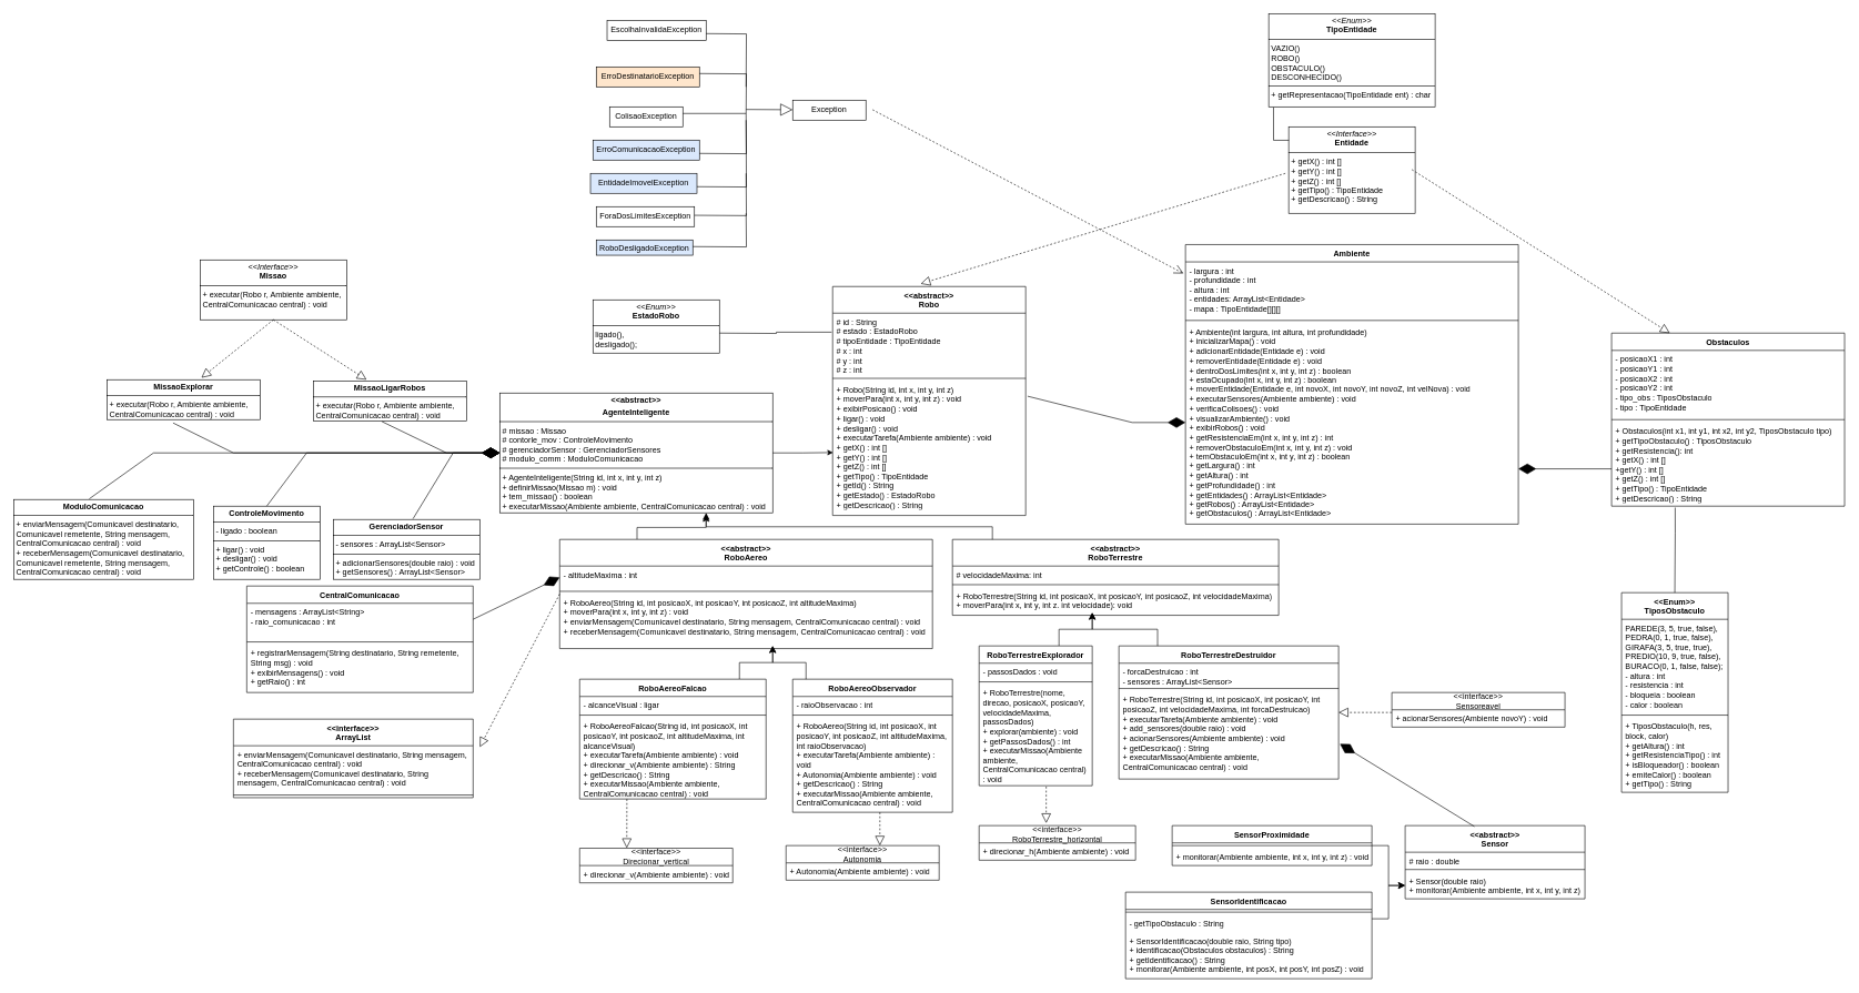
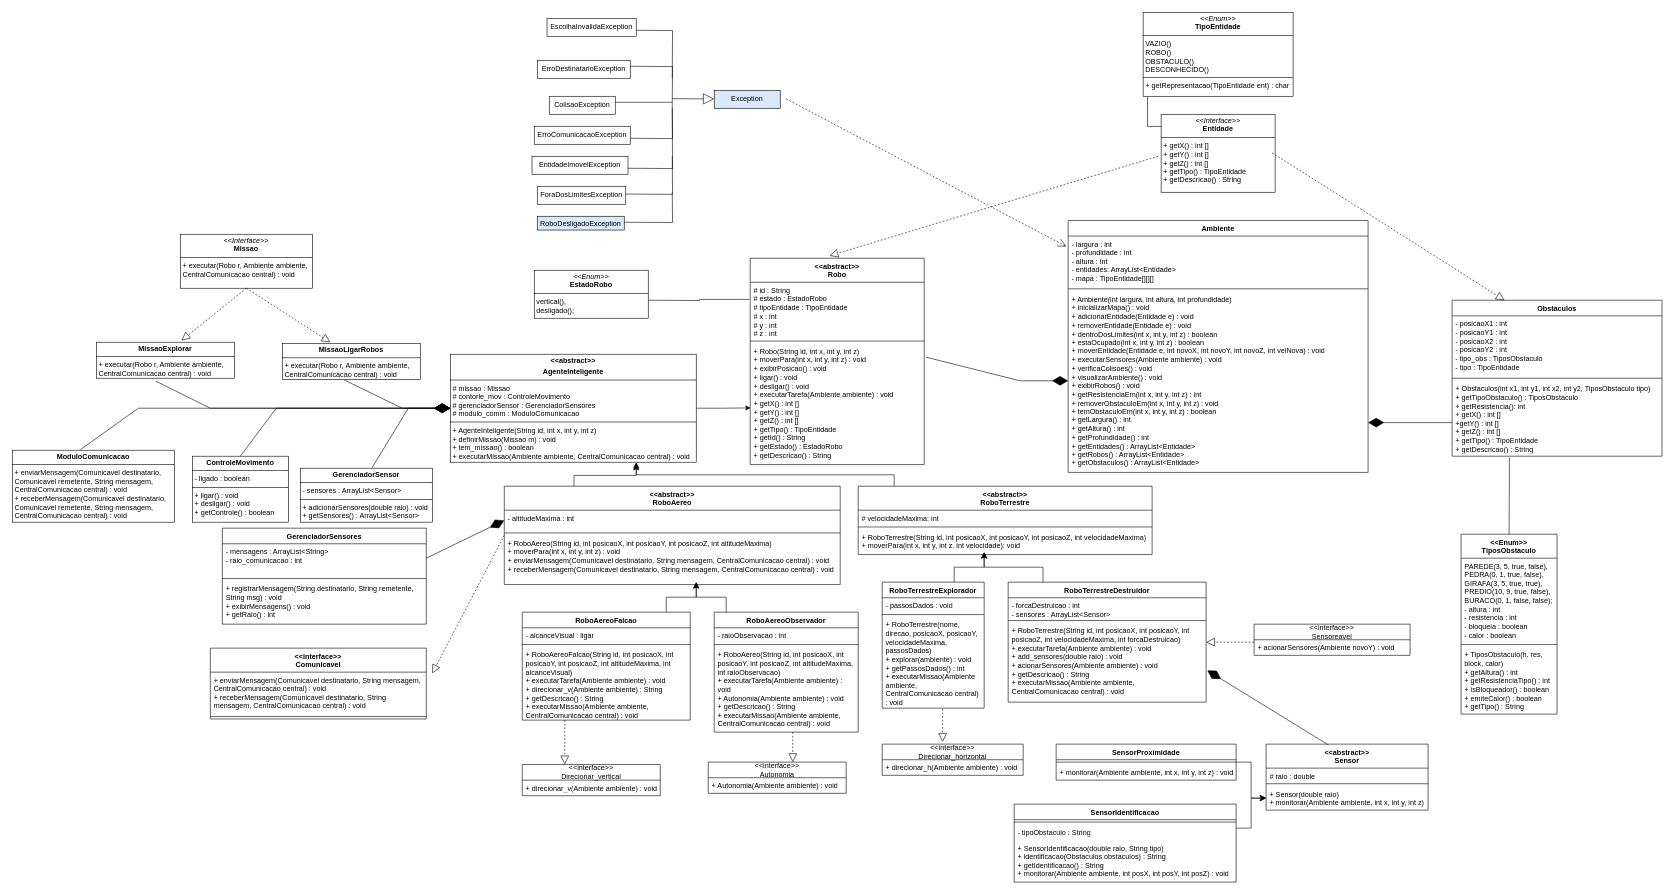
- <mxCell id="98" value="ErroDestinatarioException" style="html=1;whiteSpace=wrap;fillColor=#ffe6cc;" parent="1" vertex="1"><mxGeometry x="895" y="100" width="155" height="30" as="geometry" /></mxCell>
+ <mxCell id="98" value="ErroDestinatarioException" style="html=1;whiteSpace=wrap;" parent="1" vertex="1"><mxGeometry x="895" y="100" width="155" height="30" as="geometry" /></mxCell>
- <mxCell id="94" value="Exception" style="html=1;whiteSpace=wrap;" parent="1" vertex="1"><mxGeometry x="1190" y="150" width="110" height="30" as="geometry" /></mxCell>
+ <mxCell id="94" value="Exception" style="html=1;whiteSpace=wrap;fillColor=#dae8fc;" parent="1" vertex="1"><mxGeometry x="1190" y="150" width="110" height="30" as="geometry" /></mxCell>
- <mxCell id="97" value="ErroComunicacaoException" style="html=1;whiteSpace=wrap;fillColor=#dae8fc;" parent="1" vertex="1"><mxGeometry x="890" y="210" width="160" height="30" as="geometry" /></mxCell>
+ <mxCell id="97" value="ErroComunicacaoException" style="html=1;whiteSpace=wrap;" parent="1" vertex="1"><mxGeometry x="890" y="210" width="160" height="30" as="geometry" /></mxCell>
- <mxCell id="96" value="EntidadeImovelException" style="html=1;whiteSpace=wrap;fillColor=#dae8fc;" parent="1" vertex="1"><mxGeometry x="886.25" y="260" width="160" height="30" as="geometry" /></mxCell>
+ <mxCell id="96" value="EntidadeImovelException" style="html=1;whiteSpace=wrap;" parent="1" vertex="1"><mxGeometry x="886.25" y="260" width="160" height="30" as="geometry" /></mxCell>
- <mxCell id="92" value="&lt;p style=&quot;margin:0px;margin-top:4px;text-align:center;&quot;&gt;&lt;i&gt;&amp;lt;&amp;lt;Enum&amp;gt;&amp;gt;&lt;/i&gt;&lt;br&gt;&lt;b&gt;EstadoRobo&lt;/b&gt;&lt;/p&gt;&lt;hr size=&quot;1&quot; style=&quot;border-style:solid;&quot;&gt;&lt;p style=&quot;margin:0px;margin-left:4px;&quot;&gt;ligado(),&lt;/p&gt;&lt;p style=&quot;margin:0px;margin-left:4px;&quot;&gt;desligado();&lt;/p&gt;&lt;p style=&quot;margin:0px;margin-left:4px;&quot;&gt;&lt;br&gt;&lt;/p&gt;" style="verticalAlign=top;align=left;overflow=fill;html=1;whiteSpace=wrap;" parent="1" vertex="1"><mxGeometry x="890" y="450" width="190" height="80" as="geometry" /></mxCell>
+ <mxCell id="92" value="&lt;p style=&quot;margin:0px;margin-top:4px;text-align:center;&quot;&gt;&lt;i&gt;&amp;lt;&amp;lt;Enum&amp;gt;&amp;gt;&lt;/i&gt;&lt;br&gt;&lt;b&gt;EstadoRobo&lt;/b&gt;&lt;/p&gt;&lt;hr size=&quot;1&quot; style=&quot;border-style:solid;&quot;&gt;&lt;p style=&quot;margin:0px;margin-left:4px;&quot;&gt;vertical(),&lt;/p&gt;&lt;p style=&quot;margin:0px;margin-left:4px;&quot;&gt;desligado();&lt;/p&gt;&lt;p style=&quot;margin:0px;margin-left:4px;&quot;&gt;&lt;br&gt;&lt;/p&gt;" style="verticalAlign=top;align=left;overflow=fill;html=1;whiteSpace=wrap;" parent="1" vertex="1"><mxGeometry x="890" y="450" width="190" height="80" as="geometry" /></mxCell>
- <mxCell id="66" value="CentralComunicacao" style="swimlane;fontStyle=1;align=center;verticalAlign=top;childLayout=stackLayout;horizontal=1;startSize=26;horizontalStack=0;resizeParent=1;resizeParentMax=0;resizeLast=0;collapsible=1;marginBottom=0;whiteSpace=wrap;html=1;" parent="1" vertex="1"><mxGeometry x="370" y="880" width="340" height="160" as="geometry" /></mxCell>
+ <mxCell id="66" value="GerenciadorSensores" style="swimlane;fontStyle=1;align=center;verticalAlign=top;childLayout=stackLayout;horizontal=1;startSize=26;horizontalStack=0;resizeParent=1;resizeParentMax=0;resizeLast=0;collapsible=1;marginBottom=0;whiteSpace=wrap;html=1;" parent="1" vertex="1"><mxGeometry x="370" y="880" width="340" height="160" as="geometry" /></mxCell>
- <mxCell id="70" value="&amp;lt;&amp;lt;interface&amp;gt;&amp;gt;&lt;div&gt;ArrayList&lt;/div&gt;" style="swimlane;fontStyle=1;align=center;verticalAlign=top;childLayout=stackLayout;horizontal=1;startSize=40;horizontalStack=0;resizeParent=1;resizeParentMax=0;resizeLast=0;collapsible=1;marginBottom=0;whiteSpace=wrap;html=1;" parent="1" vertex="1"><mxGeometry x="350" y="1080" width="360" height="118" as="geometry" /></mxCell>
+ <mxCell id="70" value="&amp;lt;&amp;lt;interface&amp;gt;&amp;gt;&lt;div&gt;Comunicavel&lt;/div&gt;" style="swimlane;fontStyle=1;align=center;verticalAlign=top;childLayout=stackLayout;horizontal=1;startSize=40;horizontalStack=0;resizeParent=1;resizeParentMax=0;resizeLast=0;collapsible=1;marginBottom=0;whiteSpace=wrap;html=1;" parent="1" vertex="1"><mxGeometry x="350" y="1080" width="360" height="118" as="geometry" /></mxCell>
- <mxCell id="75" value="&amp;lt;&amp;lt;interface&amp;gt;&amp;gt;&lt;div&gt;RoboTerrestre_horizontal&lt;/div&gt;" style="swimlane;fontStyle=0;childLayout=stackLayout;horizontal=1;startSize=26;fillColor=none;horizontalStack=0;resizeParent=1;resizeParentMax=0;resizeLast=0;collapsible=1;marginBottom=0;whiteSpace=wrap;html=1;" parent="1" vertex="1"><mxGeometry x="1470" y="1240" width="235" height="52" as="geometry" /></mxCell>
+ <mxCell id="75" value="&amp;lt;&amp;lt;interface&amp;gt;&amp;gt;&lt;div&gt;Direcionar_horizontal&lt;/div&gt;" style="swimlane;fontStyle=0;childLayout=stackLayout;horizontal=1;startSize=26;fillColor=none;horizontalStack=0;resizeParent=1;resizeParentMax=0;resizeLast=0;collapsible=1;marginBottom=0;whiteSpace=wrap;html=1;" parent="1" vertex="1"><mxGeometry x="1470" y="1240" width="235" height="52" as="geometry" /></mxCell>
- <mxCell id="40" value="- getTipoObstaculo : String" style="text;strokeColor=none;fillColor=none;align=left;verticalAlign=top;spacingLeft=4;spacingRight=4;overflow=hidden;rotatable=0;points=[[0,0.5],[1,0.5]];portConstraint=eastwest;whiteSpace=wrap;html=1;" parent="38" vertex="1"><mxGeometry y="34" width="370" height="26" as="geometry" /></mxCell>
+ <mxCell id="40" value="- tipoObstaculo : String" style="text;strokeColor=none;fillColor=none;align=left;verticalAlign=top;spacingLeft=4;spacingRight=4;overflow=hidden;rotatable=0;points=[[0,0.5],[1,0.5]];portConstraint=eastwest;whiteSpace=wrap;html=1;" parent="38" vertex="1"><mxGeometry y="34" width="370" height="26" as="geometry" /></mxCell>
